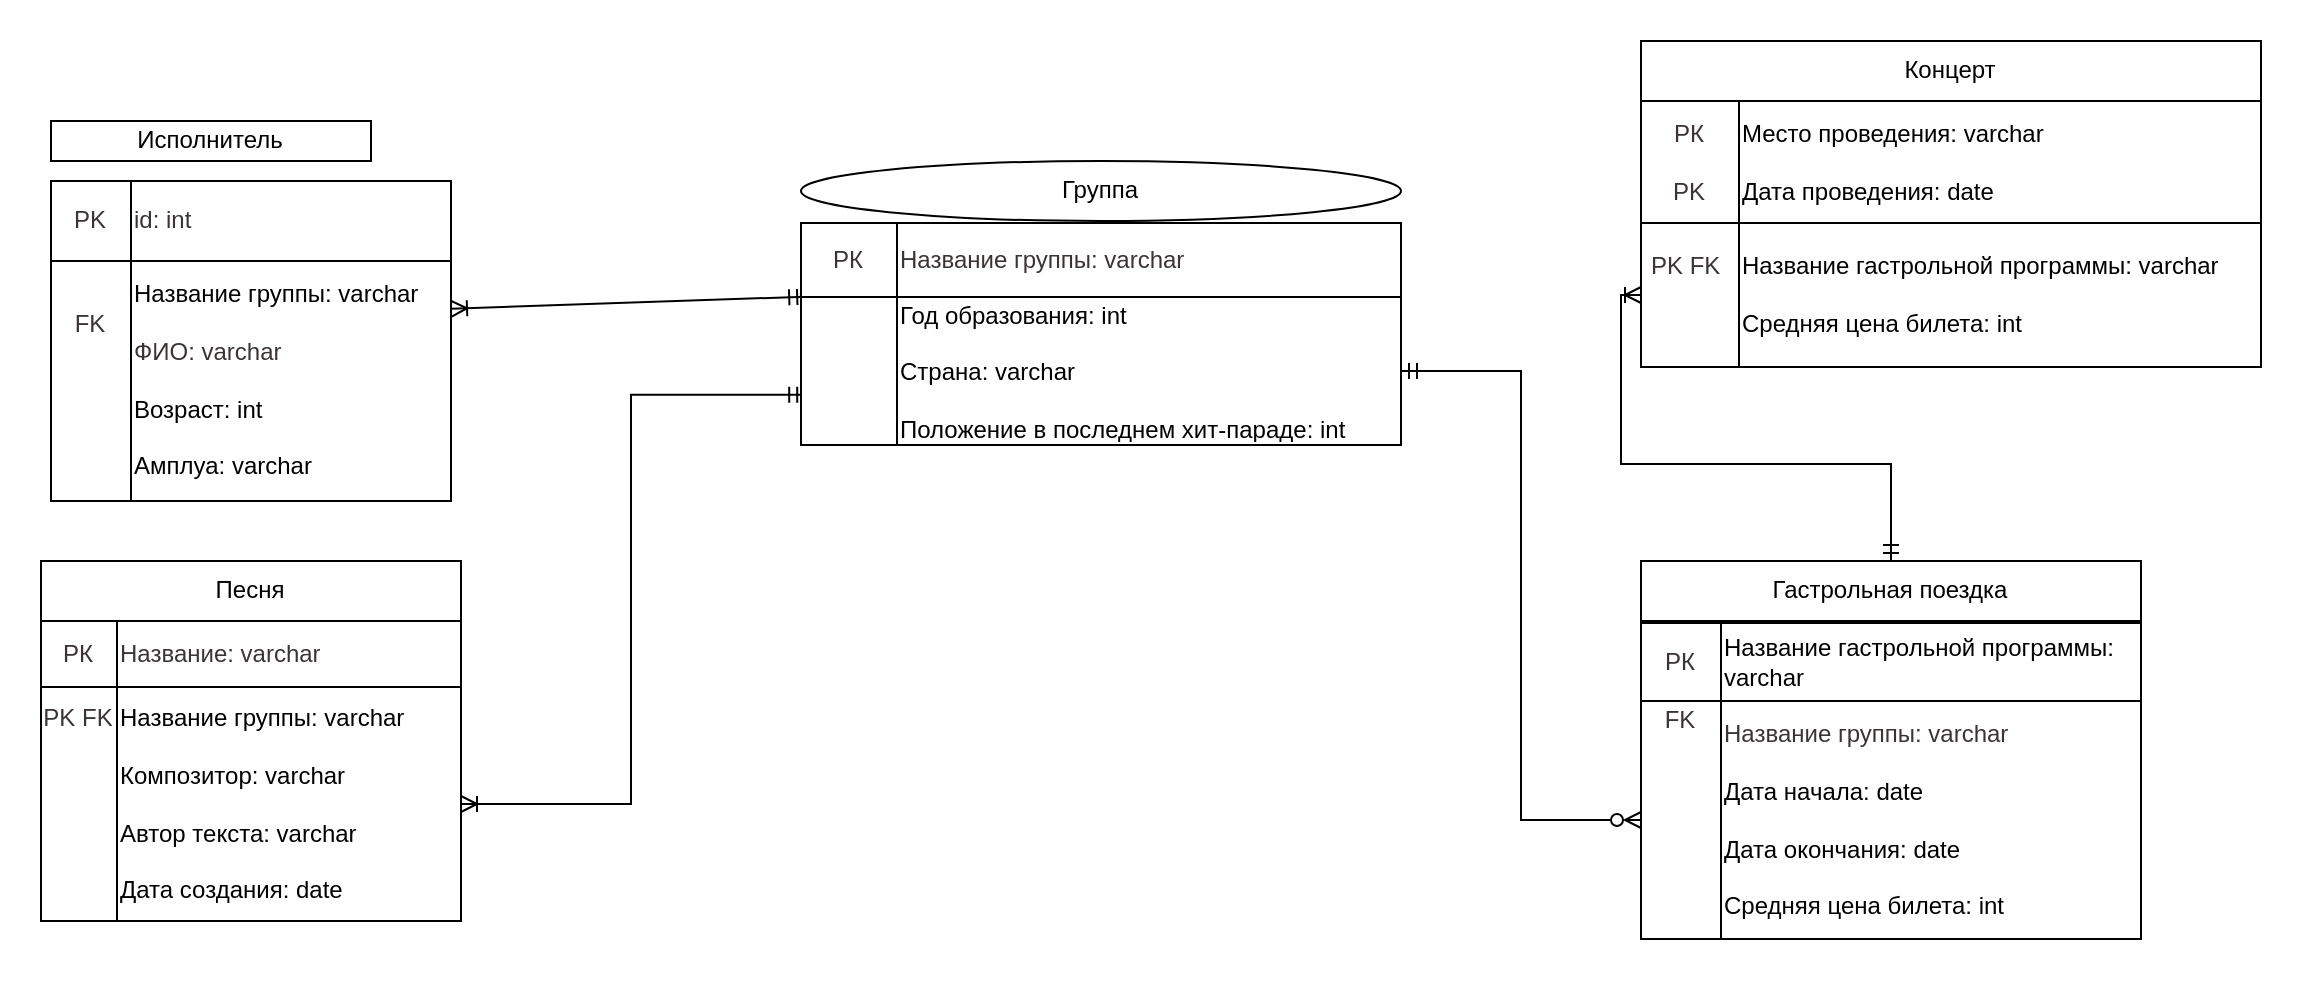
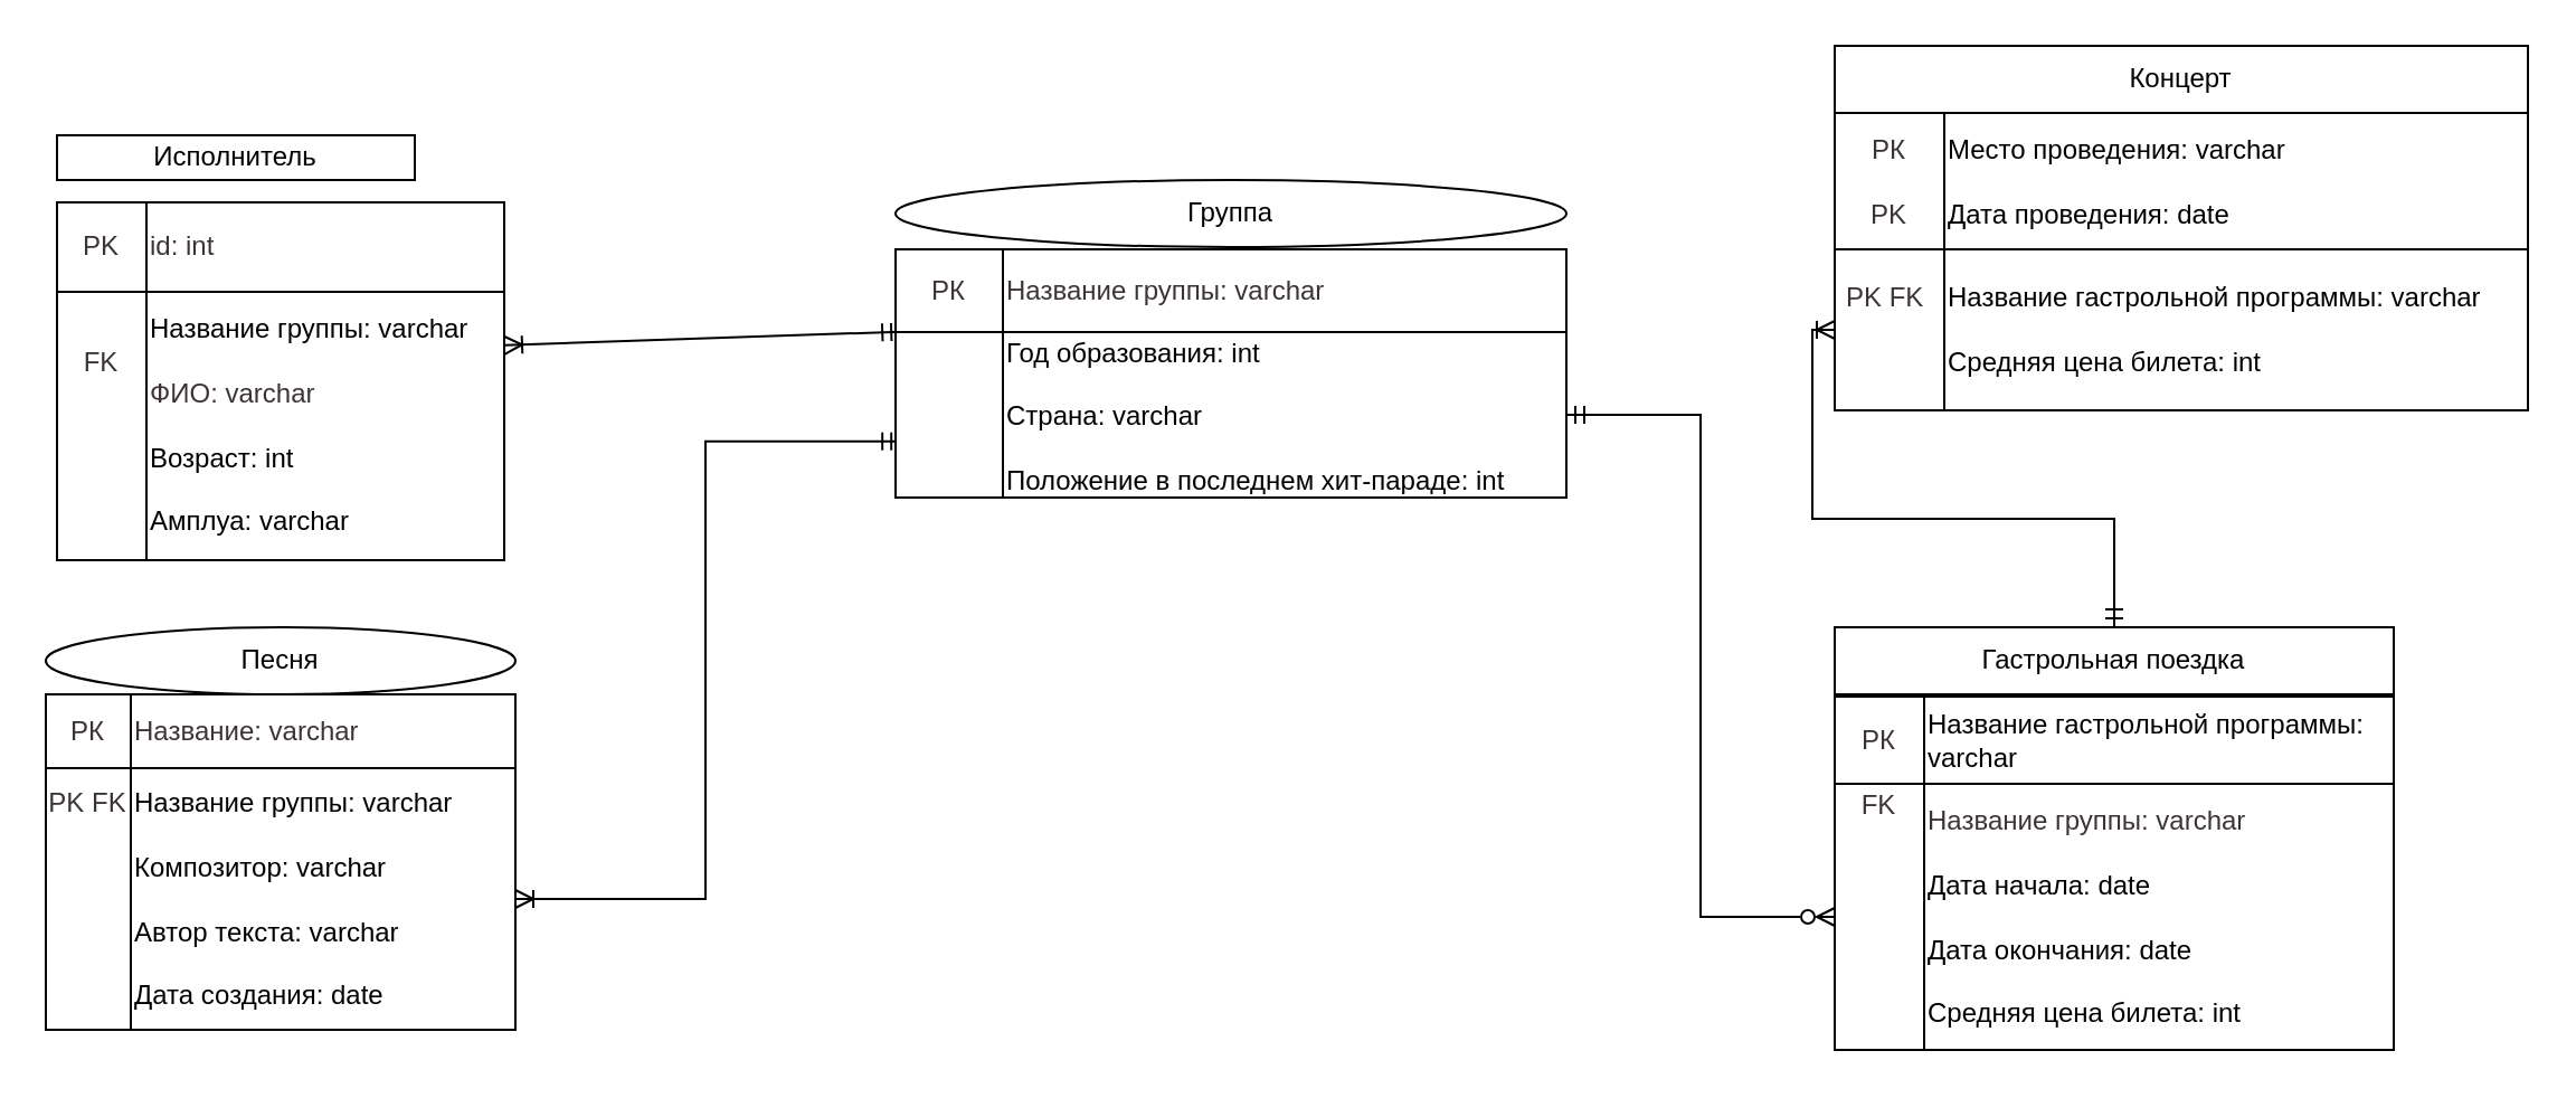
- <mxCell id="28" value="&lt;span style=&quot;color: rgb(0, 0, 0);&quot;&gt;Песня&lt;/span&gt;" style="whiteSpace=wrap;html=1;labelBackgroundColor=#FFFFFF;labelBorderColor=none;strokeColor=#000000;fontColor=#3c3434;fillColor=#FFFFFF;flipH=1;flipV=0;" vertex="1" parent="1"><mxGeometry x="20" y="280" width="210" height="30" as="geometry" /></mxCell>
+ <mxCell id="28" value="&lt;span style=&quot;color: rgb(0, 0, 0);&quot;&gt;Песня&lt;/span&gt;" style="ellipse;whiteSpace=wrap;html=1;labelBackgroundColor=#FFFFFF;labelBorderColor=none;strokeColor=#000000;fontColor=#3c3434;fillColor=#FFFFFF;flipH=1;flipV=0;" vertex="1" parent="1"><mxGeometry x="20" y="280" width="210" height="30" as="geometry" /></mxCell>
